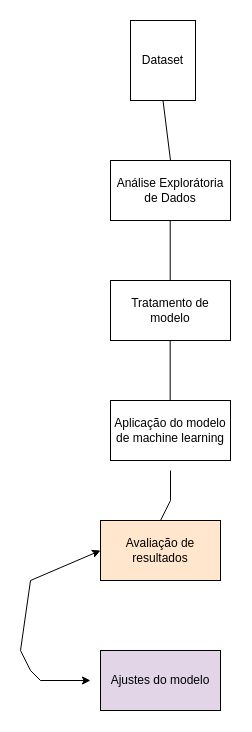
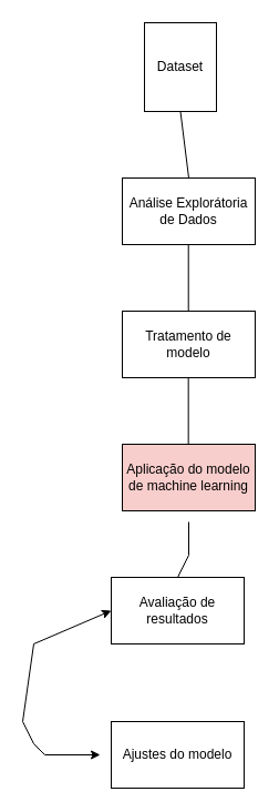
- <mxCell id="7" value="Aplicação do modelo de machine learning" style="rounded=0;whiteSpace=wrap;html=1;" vertex="1" parent="1"><mxGeometry x="110" y="400" width="120" height="60" as="geometry" /></mxCell>
+ <mxCell id="7" value="Aplicação do modelo de machine learning" style="rounded=0;whiteSpace=wrap;html=1;fillColor=#f8cecc;" vertex="1" parent="1"><mxGeometry x="110" y="400" width="120" height="60" as="geometry" /></mxCell>
- <mxCell id="10" value="Avaliação de resultados" style="rounded=0;whiteSpace=wrap;html=1;fillColor=#ffe6cc;" vertex="1" parent="1"><mxGeometry x="100" y="520" width="120" height="60" as="geometry" /></mxCell>
+ <mxCell id="10" value="Avaliação de resultados" style="rounded=0;whiteSpace=wrap;html=1;" vertex="1" parent="1"><mxGeometry x="100" y="520" width="120" height="60" as="geometry" /></mxCell>
- <mxCell id="11" value="Ajustes do modelo" style="rounded=0;whiteSpace=wrap;html=1;fillColor=#e1d5e7;" vertex="1" parent="1"><mxGeometry x="100" y="650" width="120" height="60" as="geometry" /></mxCell>
+ <mxCell id="11" value="Ajustes do modelo" style="rounded=0;whiteSpace=wrap;html=1;" vertex="1" parent="1"><mxGeometry x="100" y="650" width="120" height="60" as="geometry" /></mxCell>
